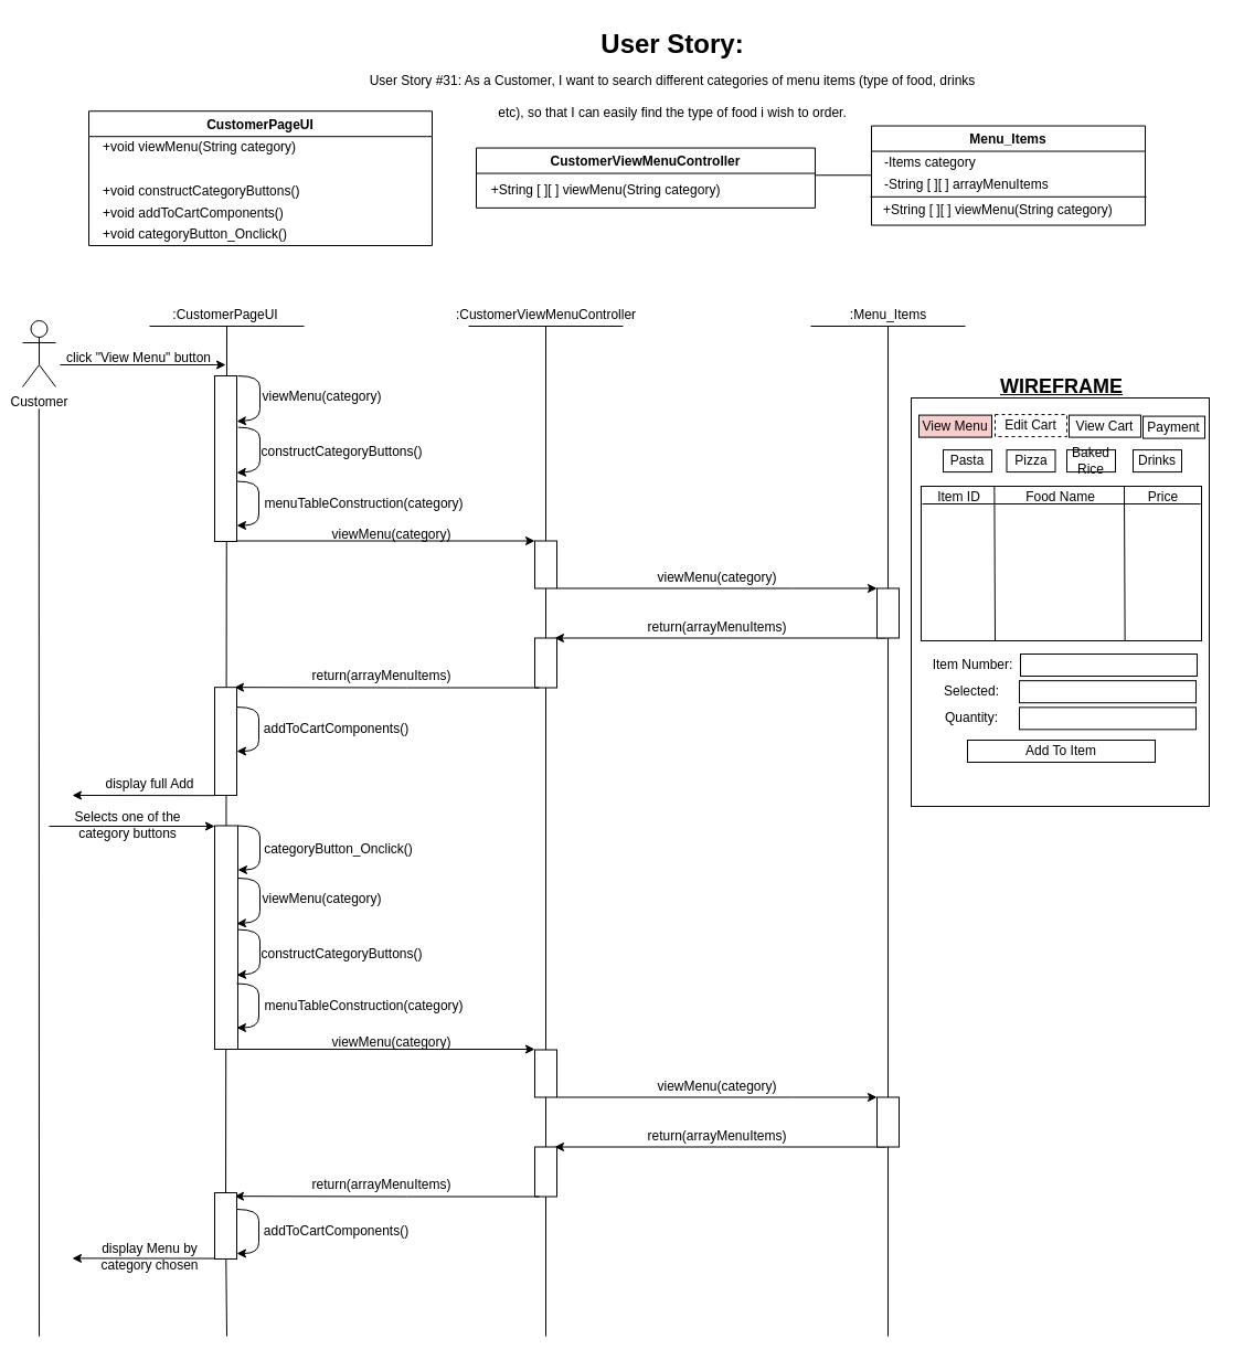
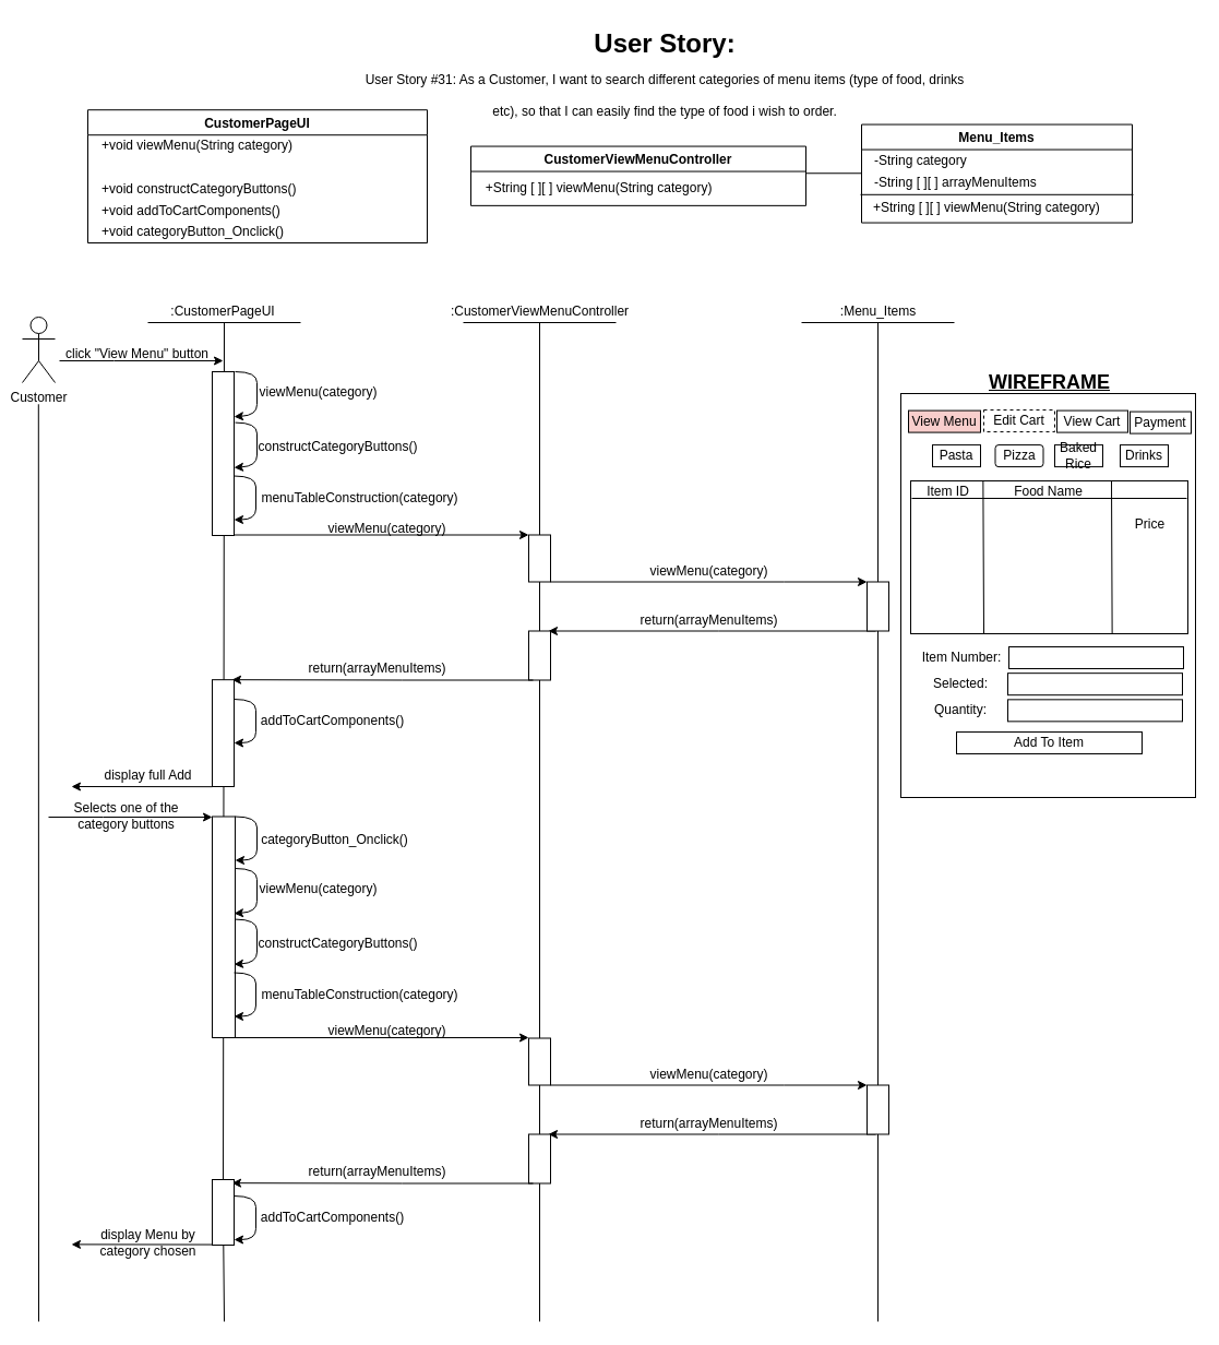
- <mxCell id="15" value="-Items category" style="text;html=1;align=left;verticalAlign=middle;resizable=0;points=[];autosize=1;strokeColor=none;fillColor=none;" parent="11" vertex="1"><mxGeometry x="10" y="23" width="100" height="20" as="geometry" /></mxCell>
+ <mxCell id="15" value="-String category" style="text;html=1;align=left;verticalAlign=middle;resizable=0;points=[];autosize=1;strokeColor=none;fillColor=none;" parent="11" vertex="1"><mxGeometry x="10" y="23" width="100" height="20" as="geometry" /></mxCell>
- <mxCell id="65" value="Pizza" style="rounded=0;whiteSpace=wrap;html=1;" parent="1" vertex="1"><mxGeometry x="911.5" y="407.09" width="44" height="20" as="geometry" /></mxCell>
+ <mxCell id="65" value="Pizza" style="whiteSpace=wrap;html=1;rounded=1;" parent="1" vertex="1"><mxGeometry x="911.5" y="407.09" width="44" height="20" as="geometry" /></mxCell>
- <mxCell id="49" value="Price" style="text;html=1;align=center;verticalAlign=middle;resizable=0;points=[];autosize=1;strokeColor=none;fillColor=none;" parent="1" vertex="1"><mxGeometry x="1033" y="440" width="40" height="20" as="geometry" /></mxCell>
+ <mxCell id="49" value="Price" style="text;html=1;align=center;verticalAlign=middle;resizable=0;points=[];autosize=1;strokeColor=none;fillColor=none;" parent="1" vertex="1"><mxGeometry x="1033" y="470" width="40" height="20" as="geometry" /></mxCell>
